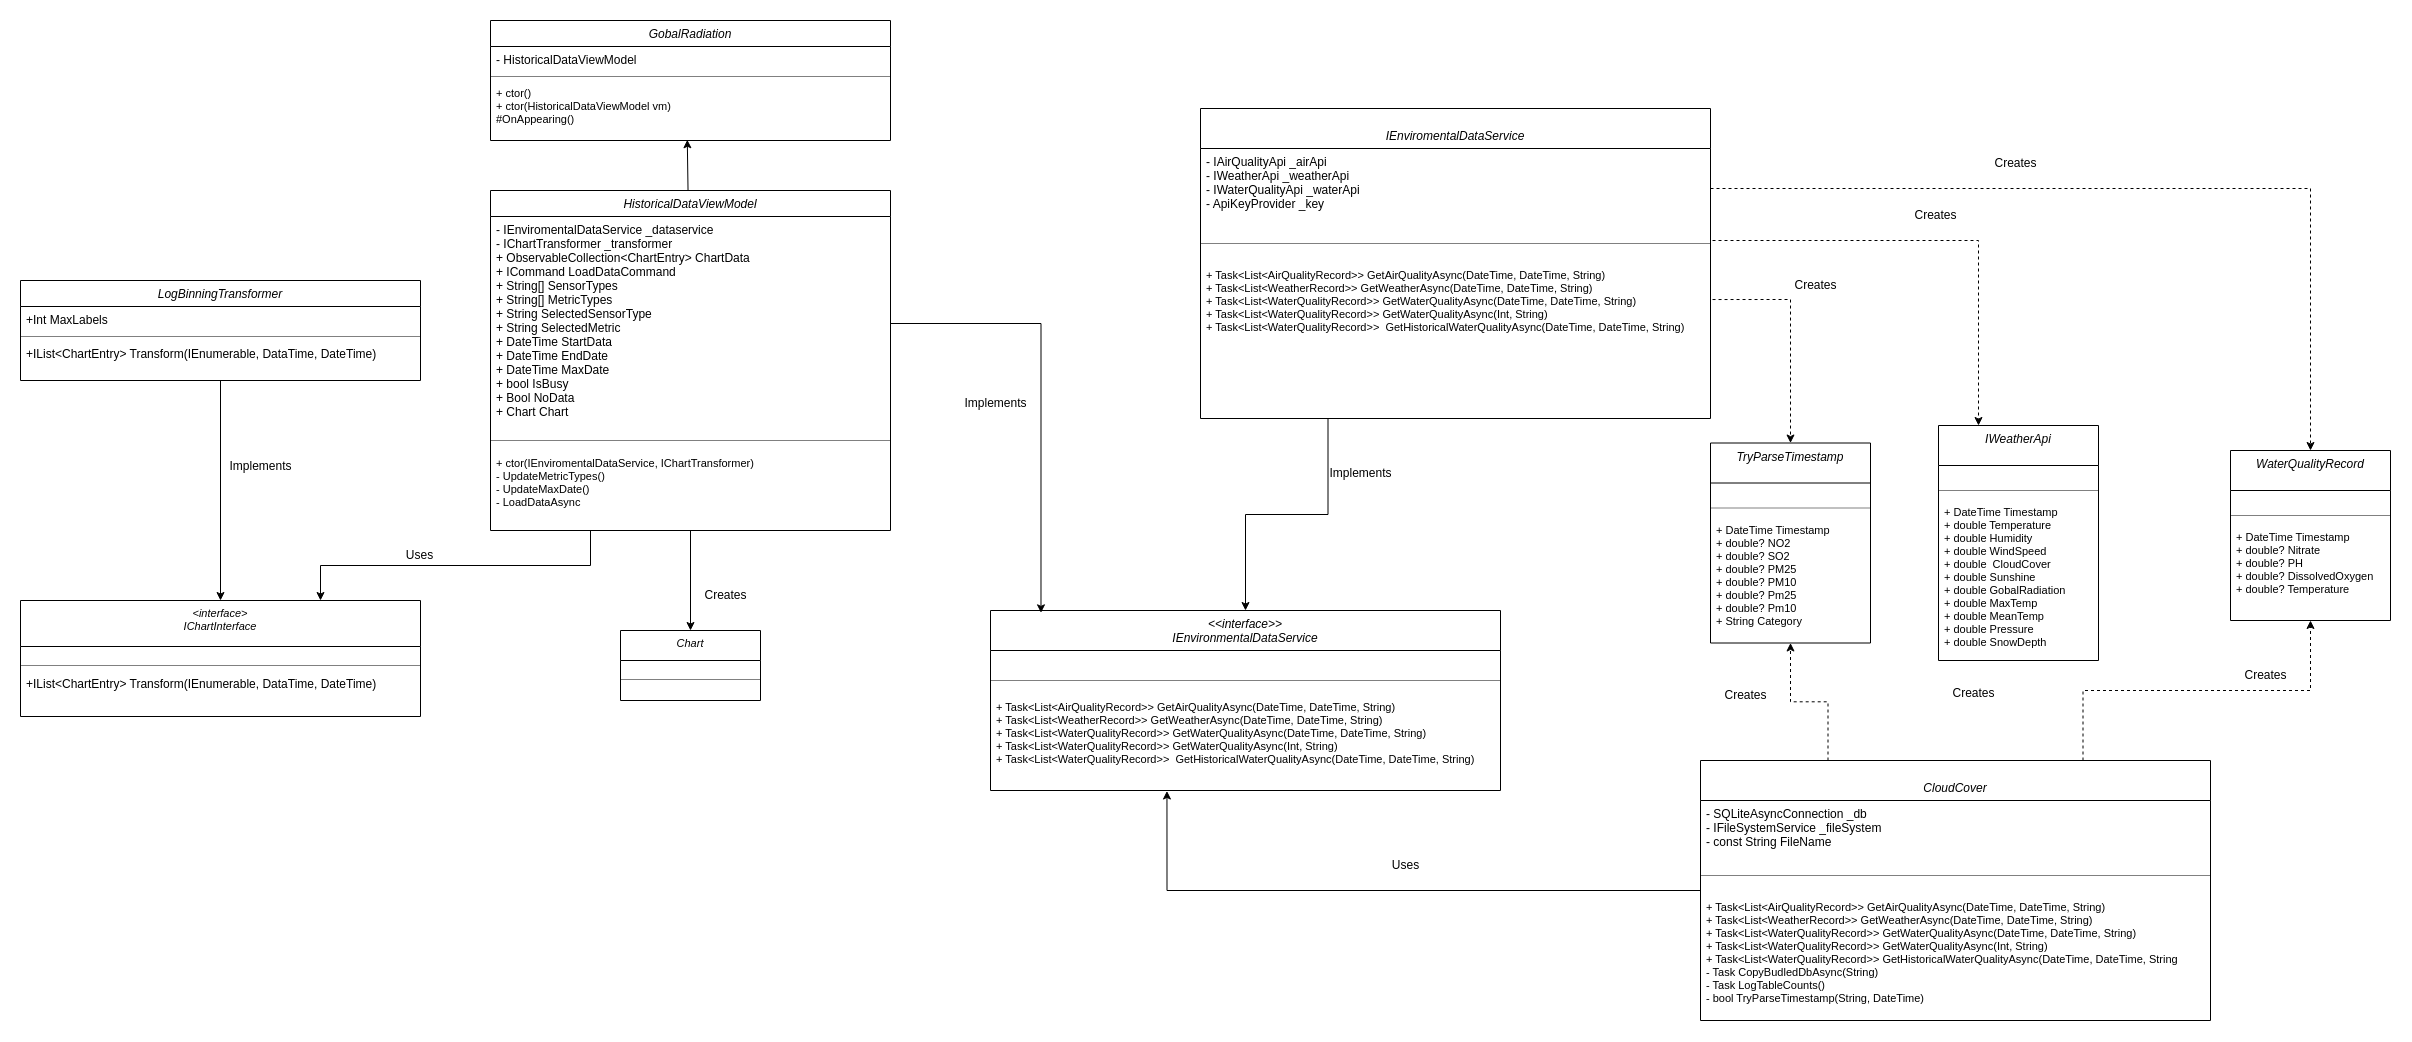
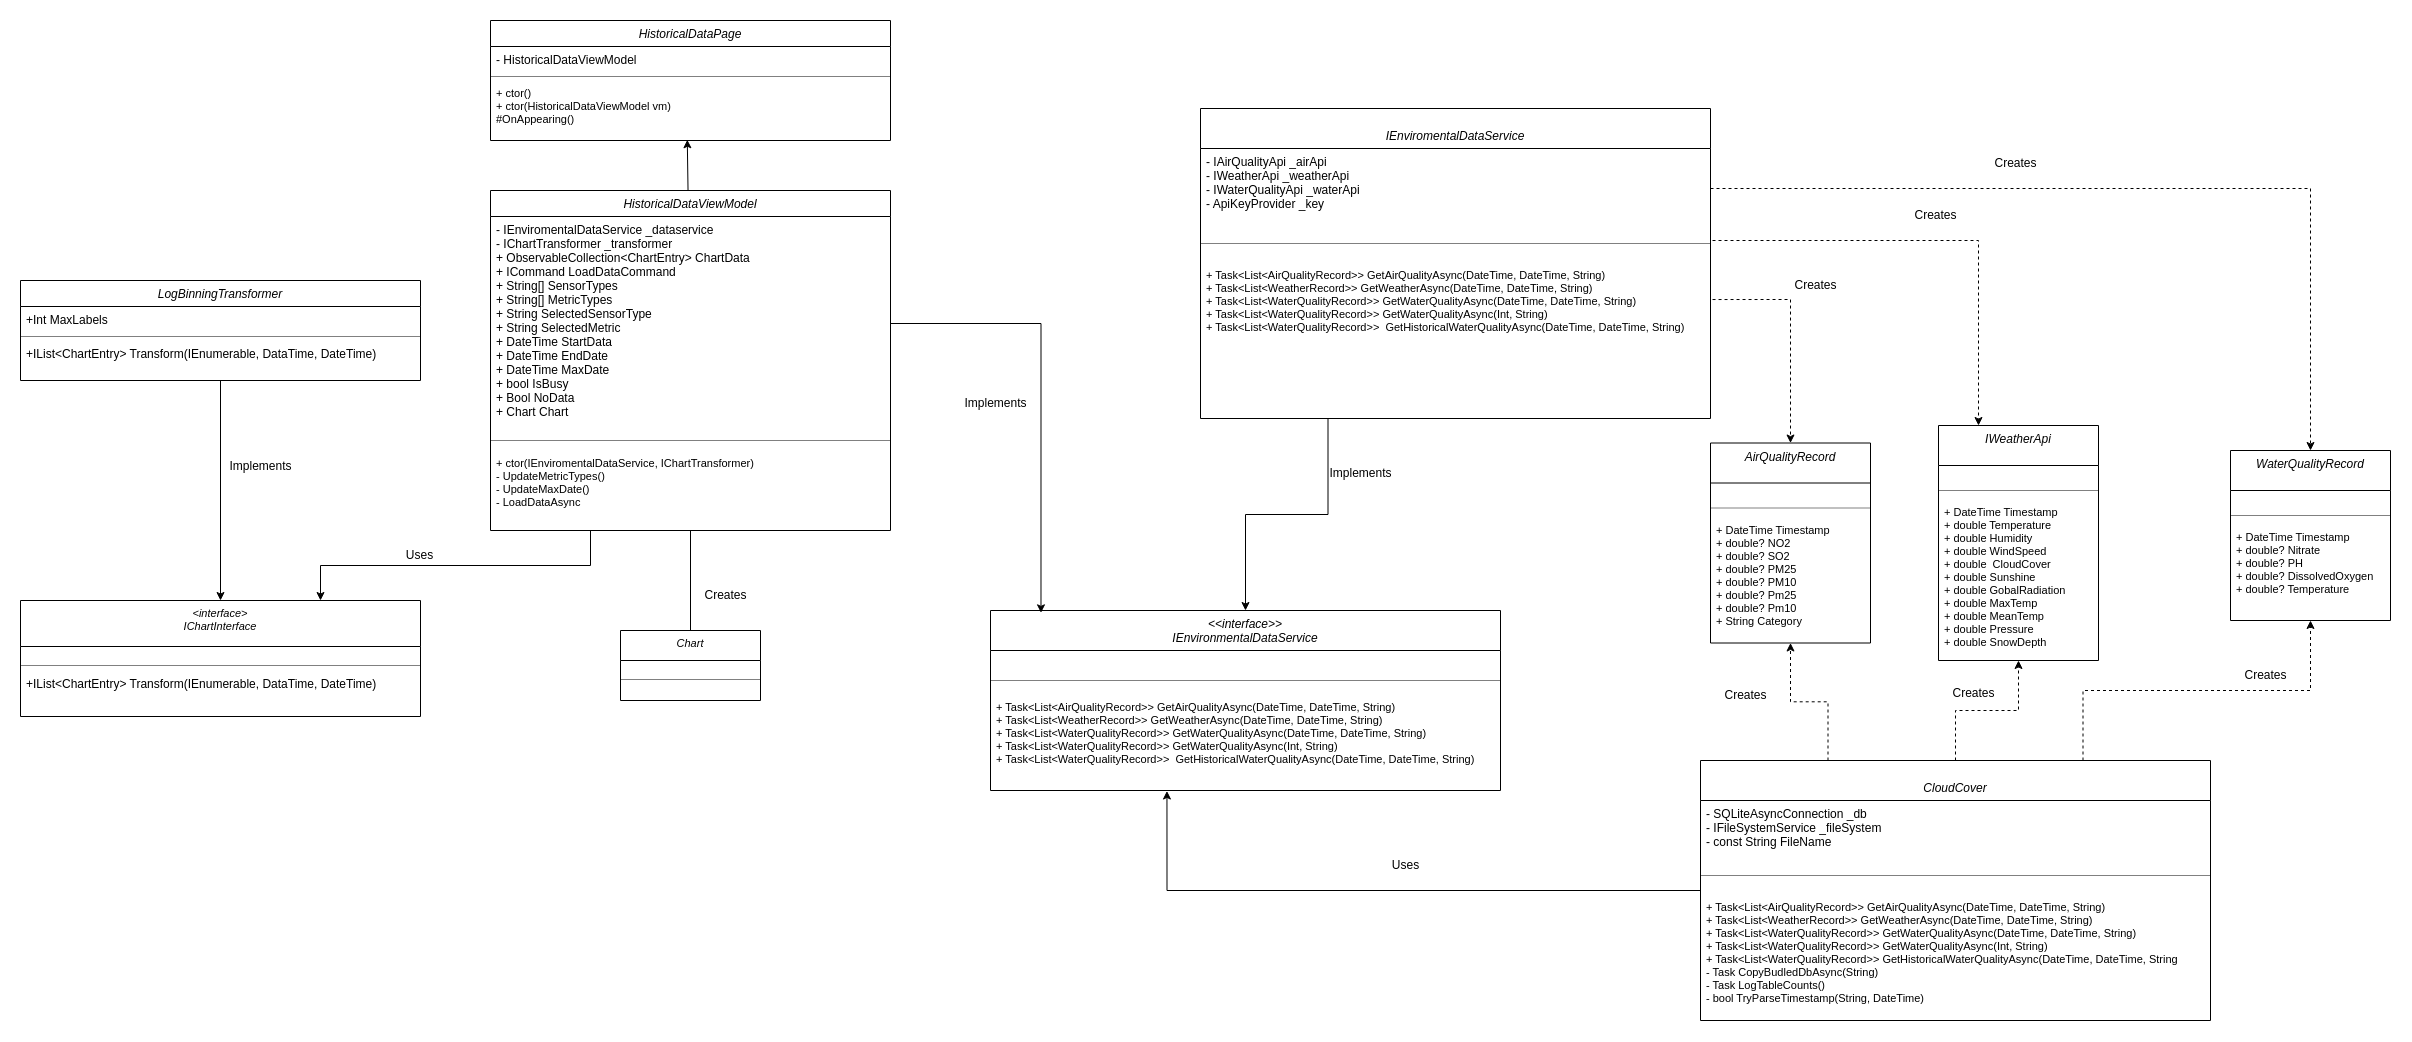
- <mxCell id="7" value="GobalRadiation" style="swimlane;fontStyle=2;align=center;verticalAlign=top;childLayout=stackLayout;horizontal=1;startSize=26;horizontalStack=0;resizeParent=1;resizeLast=0;collapsible=1;marginBottom=0;rounded=0;shadow=0;strokeWidth=1;" vertex="1" parent="1"><mxGeometry x="490" y="20" width="400" height="120" as="geometry"><mxRectangle x="230" y="140" width="160" height="26" as="alternateBounds" /></mxGeometry></mxCell>
+ <mxCell id="7" value="HistoricalDataPage" style="swimlane;fontStyle=2;align=center;verticalAlign=top;childLayout=stackLayout;horizontal=1;startSize=26;horizontalStack=0;resizeParent=1;resizeLast=0;collapsible=1;marginBottom=0;rounded=0;shadow=0;strokeWidth=1;" vertex="1" parent="1"><mxGeometry x="490" y="20" width="400" height="120" as="geometry"><mxRectangle x="230" y="140" width="160" height="26" as="alternateBounds" /></mxGeometry></mxCell>
- <mxCell id="28" value="TryParseTimestamp" style="swimlane;fontStyle=2;align=center;verticalAlign=top;childLayout=stackLayout;horizontal=1;startSize=40;horizontalStack=0;resizeParent=1;resizeLast=0;collapsible=1;marginBottom=0;rounded=0;shadow=0;strokeWidth=1;" vertex="1" parent="1"><mxGeometry x="1710" y="442.5" width="160" height="200" as="geometry"><mxRectangle x="230" y="140" width="160" height="26" as="alternateBounds" /></mxGeometry></mxCell>
+ <mxCell id="28" value="AirQualityRecord" style="swimlane;fontStyle=2;align=center;verticalAlign=top;childLayout=stackLayout;horizontal=1;startSize=40;horizontalStack=0;resizeParent=1;resizeLast=0;collapsible=1;marginBottom=0;rounded=0;shadow=0;strokeWidth=1;" vertex="1" parent="1"><mxGeometry x="1710" y="442.5" width="160" height="200" as="geometry"><mxRectangle x="230" y="140" width="160" height="26" as="alternateBounds" /></mxGeometry></mxCell>
- <mxCell id="12" style="edgeStyle=orthogonalEdgeStyle;rounded=0;orthogonalLoop=1;jettySize=auto;html=1;exitX=0.5;exitY=1;exitDx=0;exitDy=0;entryX=0.5;entryY=0;entryDx=0;entryDy=0;" edge="1" parent="1" source="13" target="21"><mxGeometry relative="1" as="geometry" /></mxCell>
+ <mxCell id="12" style="edgeStyle=orthogonalEdgeStyle;rounded=0;orthogonalLoop=1;jettySize=auto;html=1;exitX=0.5;exitY=1;exitDx=0;exitDy=0;entryX=0.5;entryY=0;entryDx=0;entryDy=0;endArrow=none;" edge="1" parent="1" source="13" target="21"><mxGeometry relative="1" as="geometry" /></mxCell>
+ <mxCell id="38" style="edgeStyle=orthogonalEdgeStyle;rounded=0;orthogonalLoop=1;jettySize=auto;html=1;exitX=0.5;exitY=0;exitDx=0;exitDy=0;entryX=0.5;entryY=1;entryDx=0;entryDy=0;dashed=1;" edge="1" parent="1" source="40" target="44"><mxGeometry relative="1" as="geometry" /></mxCell>
